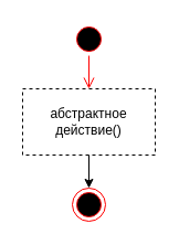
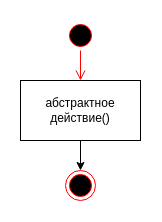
- <mxCell id="4" value="абстрактное действие()" style="rounded=0;whiteSpace=wrap;html=1;dashed=1;" vertex="1" parent="1"><mxGeometry x="20" y="80" width="120" height="60" as="geometry" /></mxCell>
+ <mxCell id="4" value="абстрактное действие()" style="rounded=0;whiteSpace=wrap;html=1;" vertex="1" parent="1"><mxGeometry x="20" y="80" width="120" height="60" as="geometry" /></mxCell>
